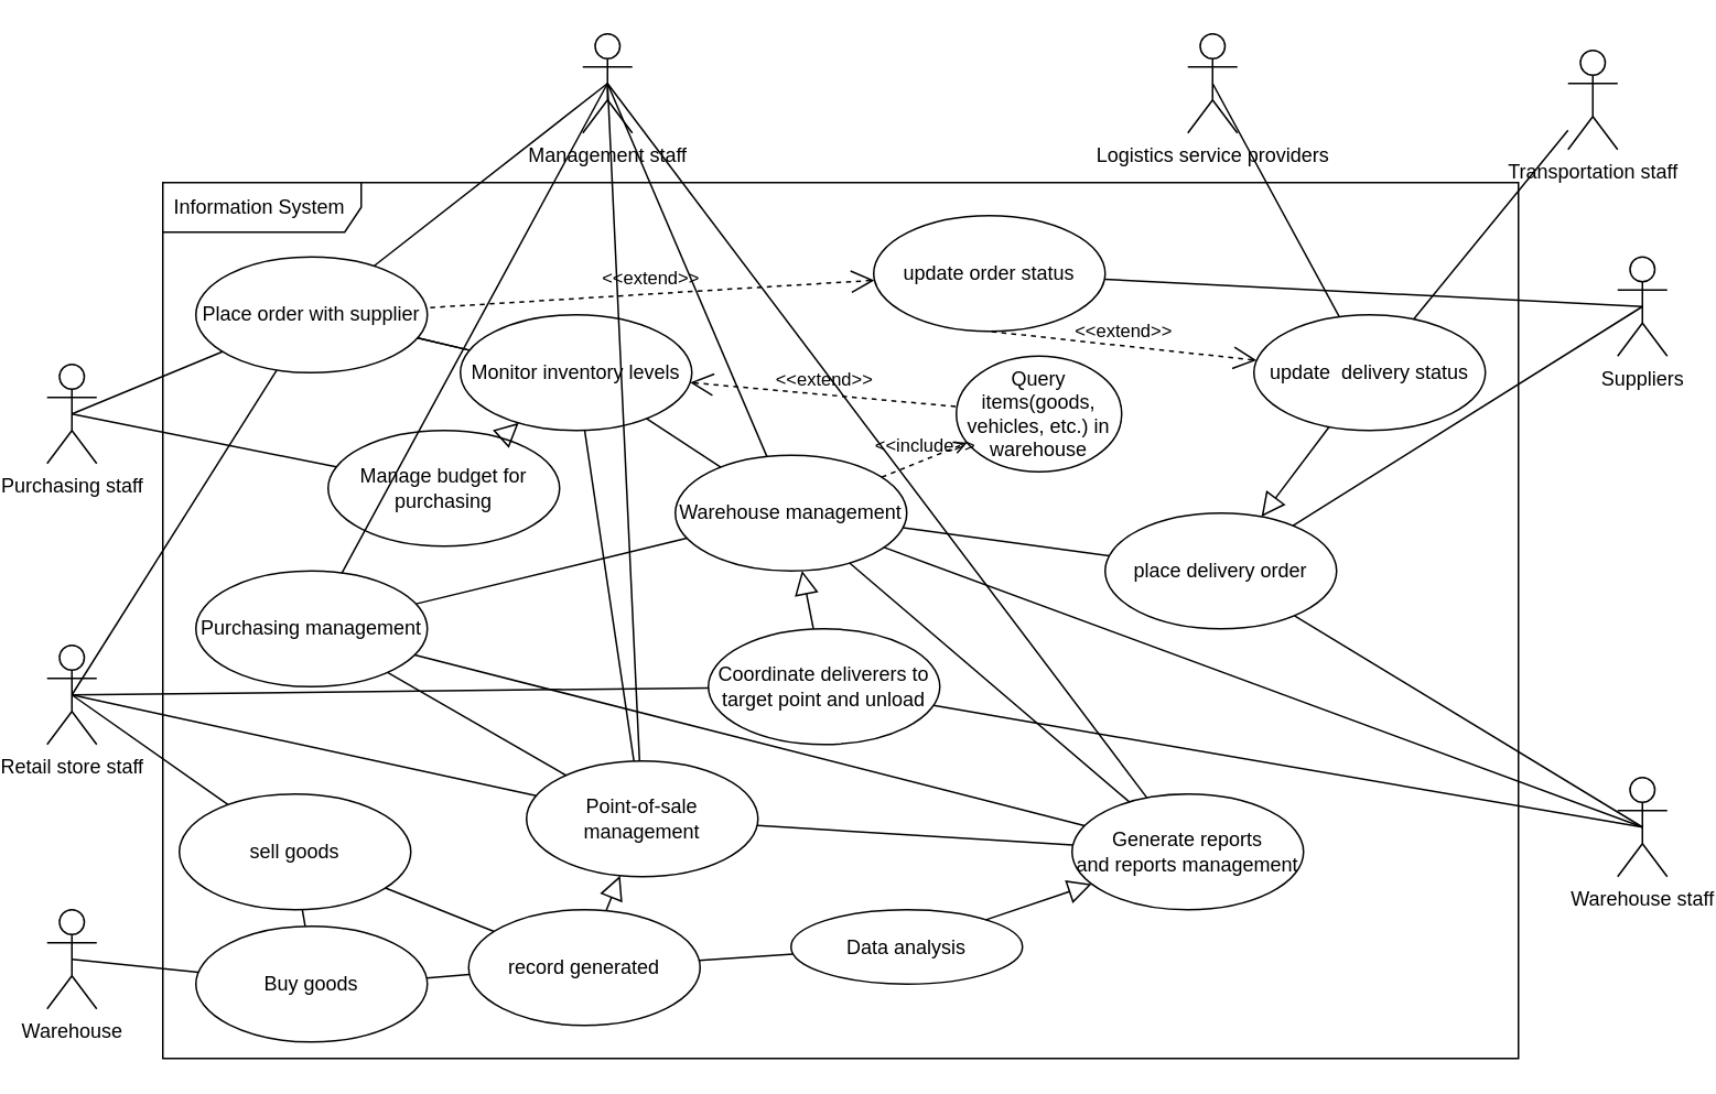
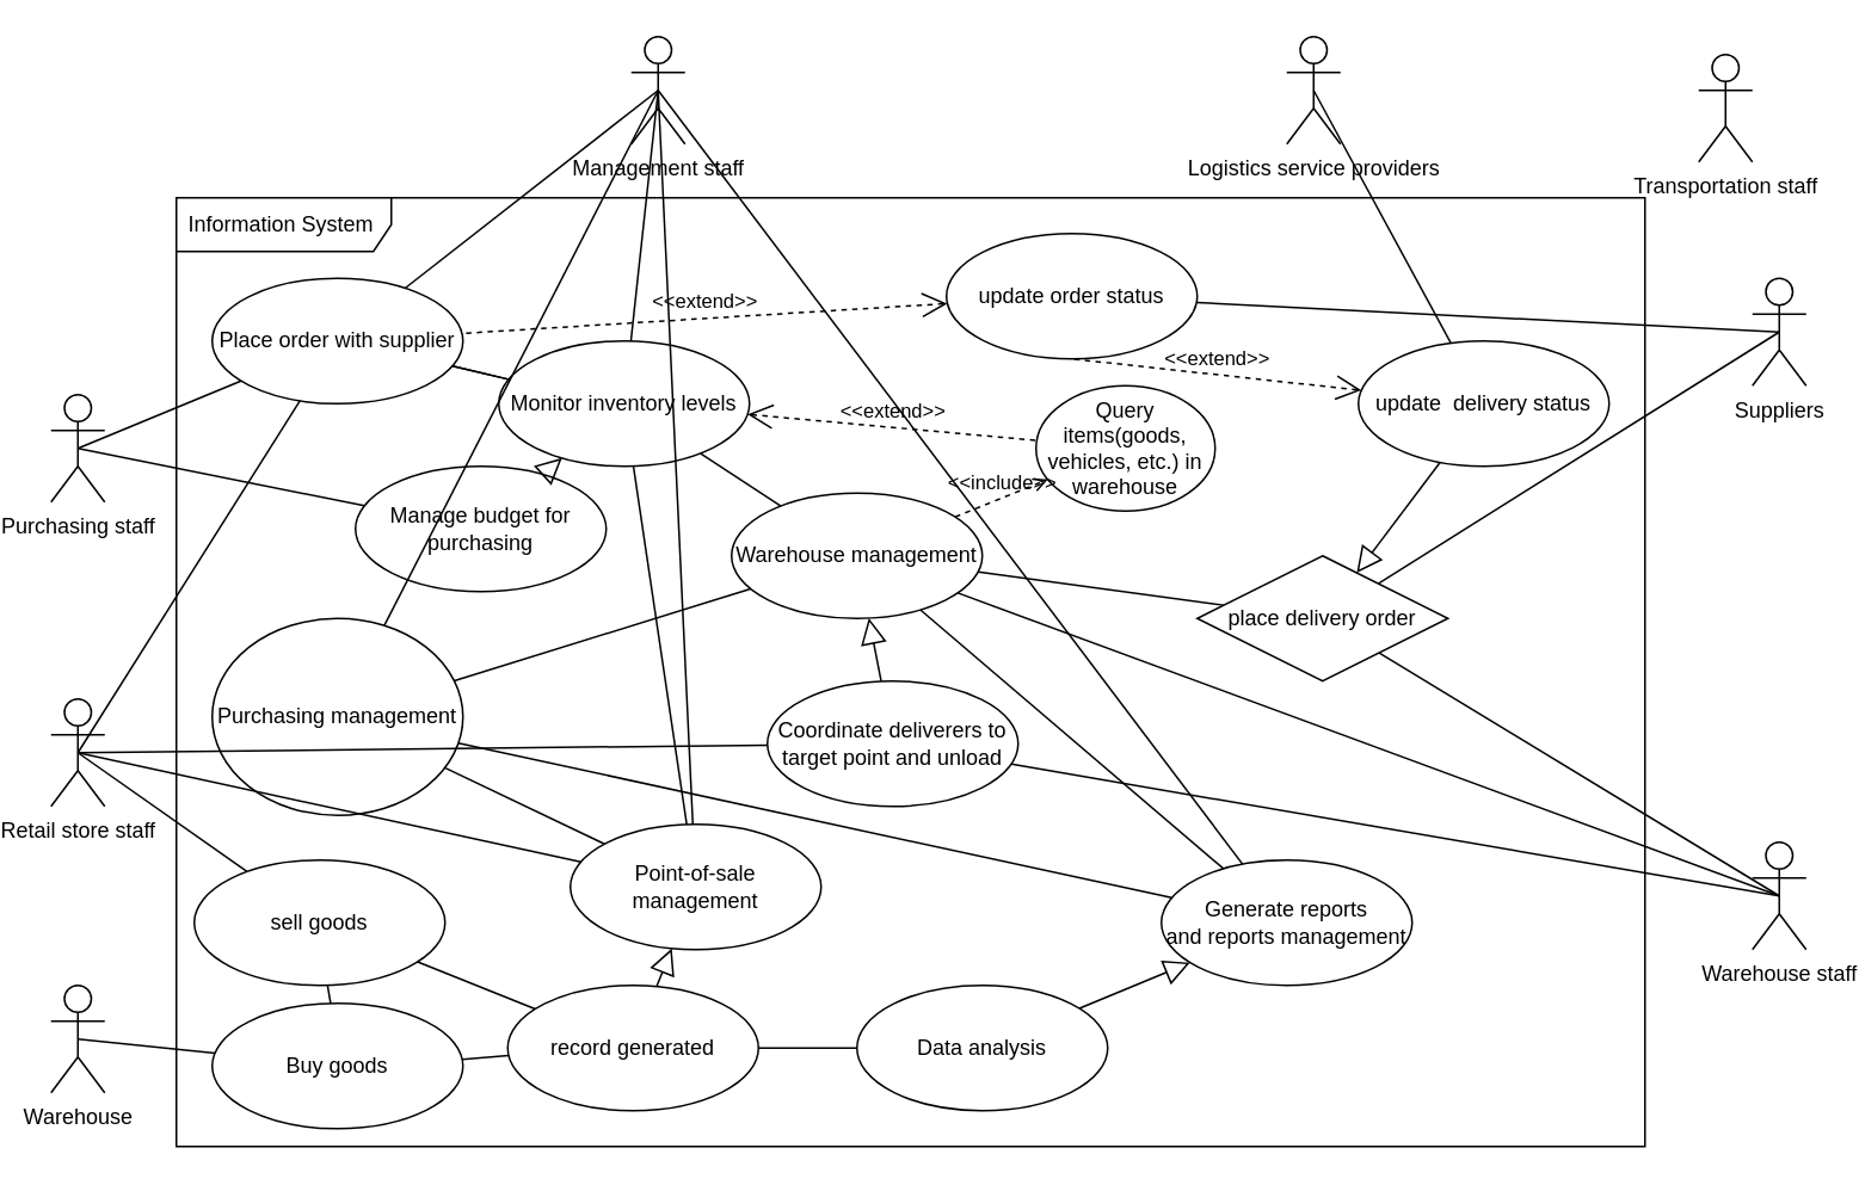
- <mxCell id="18" value="" style="edgeStyle=none;html=1;endArrow=none;verticalAlign=bottom;rounded=0;" parent="1" source="12" target="5" edge="1"><mxGeometry width="160" relative="1" as="geometry"><mxPoint x="10" y="160" as="sourcePoint" /><mxPoint x="170" y="160" as="targetPoint" /></mxGeometry></mxCell>
- <mxCell id="67" value="" style="edgeStyle=none;html=1;endArrow=none;verticalAlign=bottom;rounded=0;exitX=0.5;exitY=0.5;exitDx=0;exitDy=0;exitPerimeter=0;" parent="1" source="16" target="22" edge="1"><mxGeometry width="160" relative="1" as="geometry"><mxPoint x="355" y="70" as="sourcePoint" /><mxPoint x="387.186" y="470.028" as="targetPoint" /></mxGeometry></mxCell>
+ <mxCell id="67" value="" style="edgeStyle=none;html=1;endArrow=none;verticalAlign=bottom;rounded=0;exitX=0.5;exitY=0.5;exitDx=0;exitDy=0;exitPerimeter=0;" parent="1" source="16" target="40" edge="1"><mxGeometry width="160" relative="1" as="geometry"><mxPoint x="355" y="70" as="sourcePoint" /><mxPoint x="387.186" y="470.028" as="targetPoint" /></mxGeometry></mxCell>
- <mxCell id="20" value="place delivery order" style="ellipse;whiteSpace=wrap;html=1;fillColor=rgb(255, 255, 255);" parent="1" vertex="1"><mxGeometry x="660" y="310" width="140" height="70" as="geometry" /></mxCell>
+ <mxCell id="20" value="place delivery order" style="rhombus;whiteSpace=wrap;html=1;fillColor=rgb(255, 255, 255);" parent="1" vertex="1"><mxGeometry x="660" y="310" width="140" height="70" as="geometry" /></mxCell>
- <mxCell id="26" value="Purchasing management" style="ellipse;whiteSpace=wrap;html=1;" parent="1" vertex="1"><mxGeometry x="110" y="345" width="140" height="70" as="geometry" /></mxCell>
+ <mxCell id="26" value="Purchasing management" style="ellipse;whiteSpace=wrap;html=1;" parent="1" vertex="1"><mxGeometry x="110" y="345" width="140" height="110" as="geometry" /></mxCell>
- <mxCell id="56" value="" style="edgeStyle=none;html=1;endArrow=none;verticalAlign=bottom;rounded=0;" parent="1" source="55" target="42" edge="1"><mxGeometry width="160" relative="1" as="geometry"><mxPoint x="500" y="500" as="sourcePoint" /><mxPoint x="660" y="500" as="targetPoint" /></mxGeometry></mxCell>
- <mxCell id="57" value="Data analysis" style="ellipse;whiteSpace=wrap;html=1;" parent="1" vertex="1"><mxGeometry x="470" y="550" width="140" height="45" as="geometry" /></mxCell>
+ <mxCell id="57" value="Data analysis" style="ellipse;whiteSpace=wrap;html=1;" parent="1" vertex="1"><mxGeometry x="470" y="550" width="140" height="70" as="geometry" /></mxCell>
